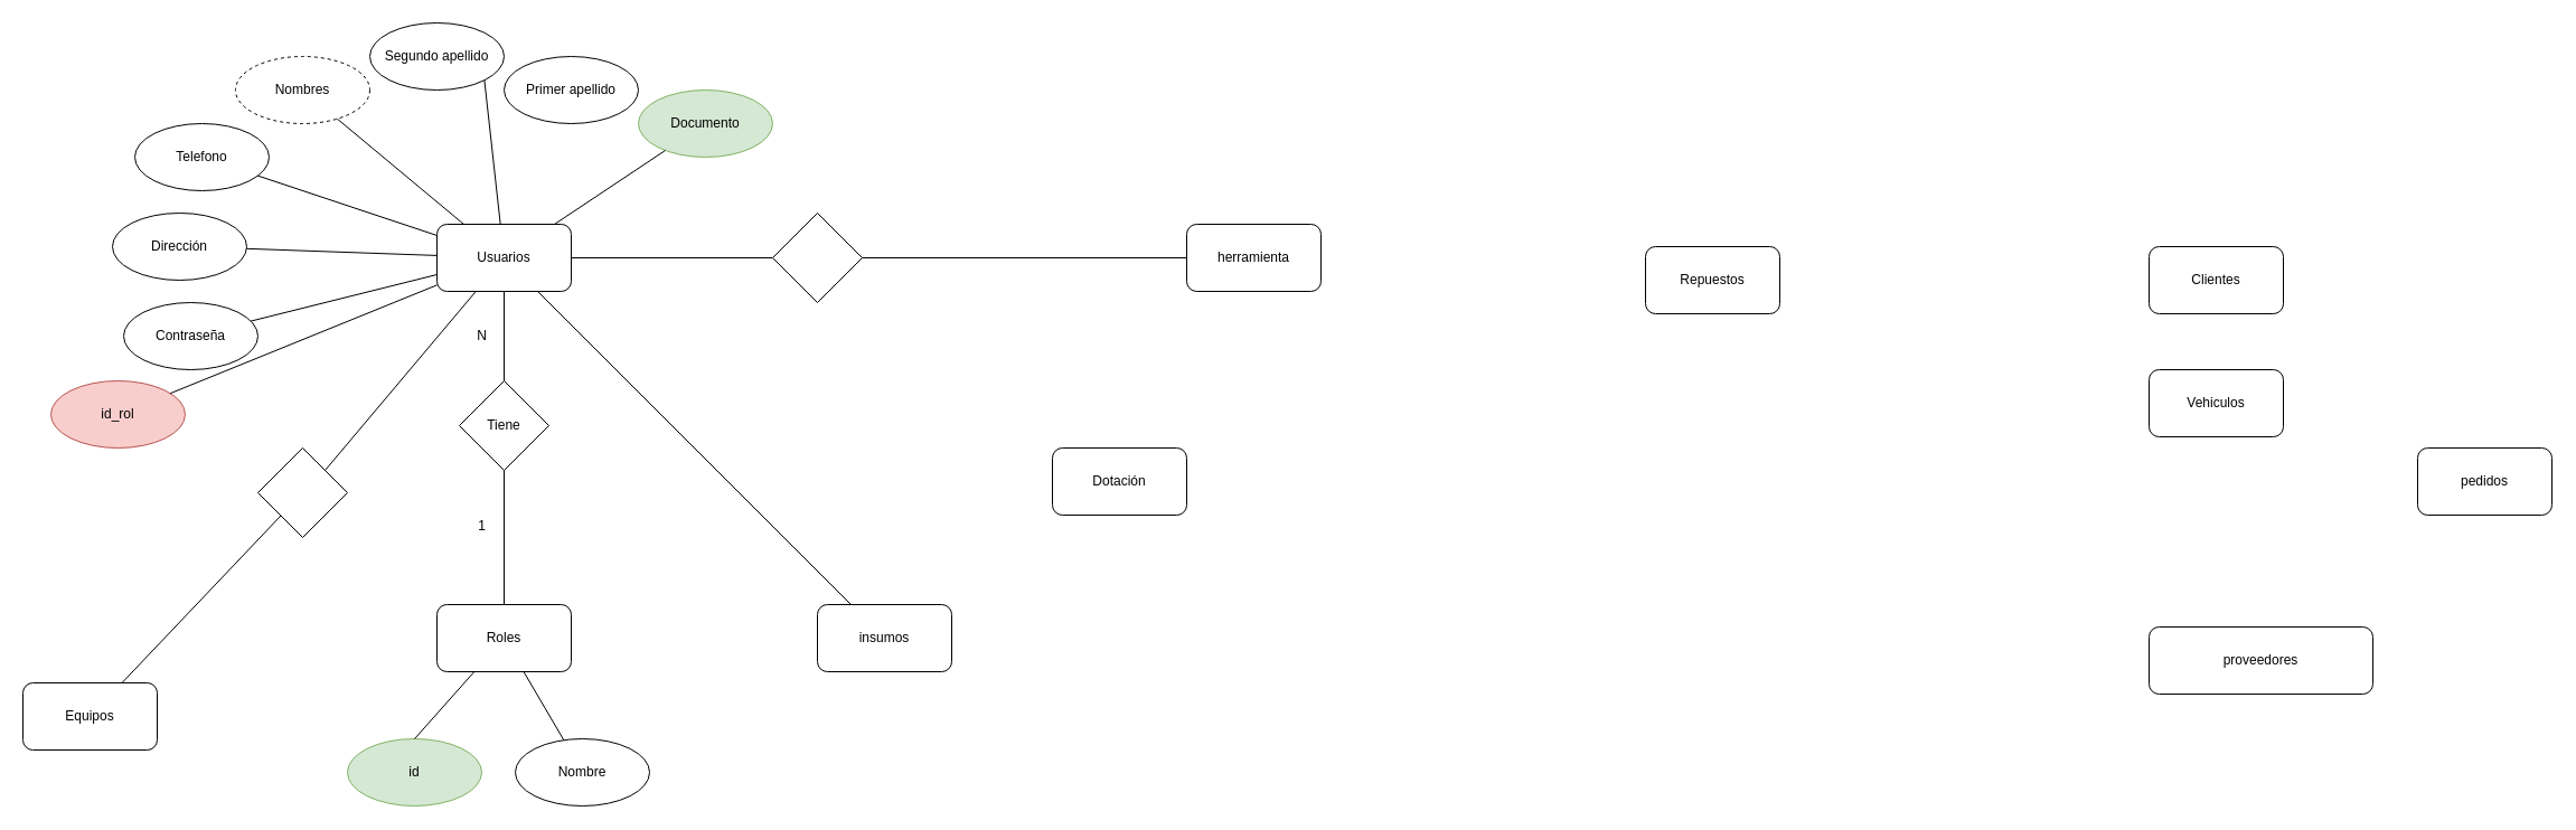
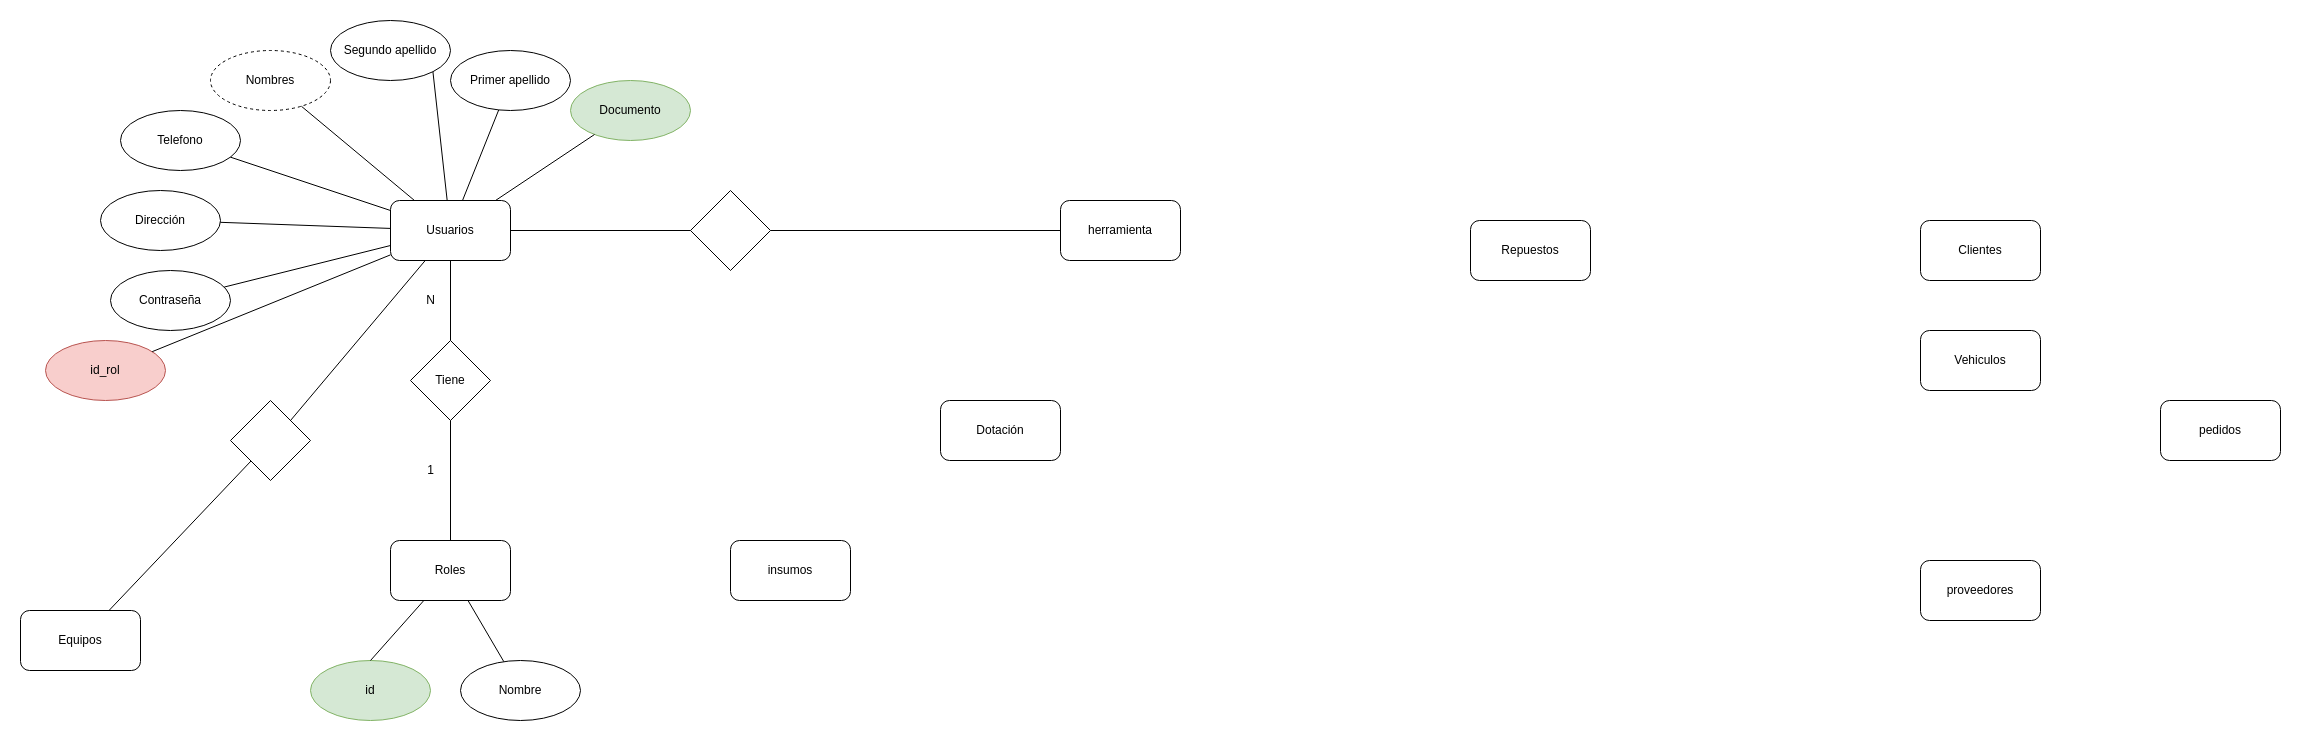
- <mxCell id="23" value="" style="endArrow=none;html=1;rounded=0;" edge="1" parent="1" source="2" target="6"><mxGeometry width="50" height="50" relative="1" as="geometry"><mxPoint x="470" y="110" as="sourcePoint" /><mxPoint x="520" y="60" as="targetPoint" /></mxGeometry></mxCell>
+ <mxCell id="23" value="" style="endArrow=none;html=1;rounded=0;" edge="1" parent="1" source="2" target="16"><mxGeometry width="50" height="50" relative="1" as="geometry"><mxPoint x="470" y="110" as="sourcePoint" /><mxPoint x="520" y="60" as="targetPoint" /></mxGeometry></mxCell>
- <mxCell id="11" value="proveedores" style="rounded=1;whiteSpace=wrap;html=1;" vertex="1" parent="1"><mxGeometry x="1920" y="560" width="200" height="60" as="geometry" /></mxCell>
+ <mxCell id="11" value="proveedores" style="rounded=1;whiteSpace=wrap;html=1;" vertex="1" parent="1"><mxGeometry x="1920" y="560" width="120" height="60" as="geometry" /></mxCell>
